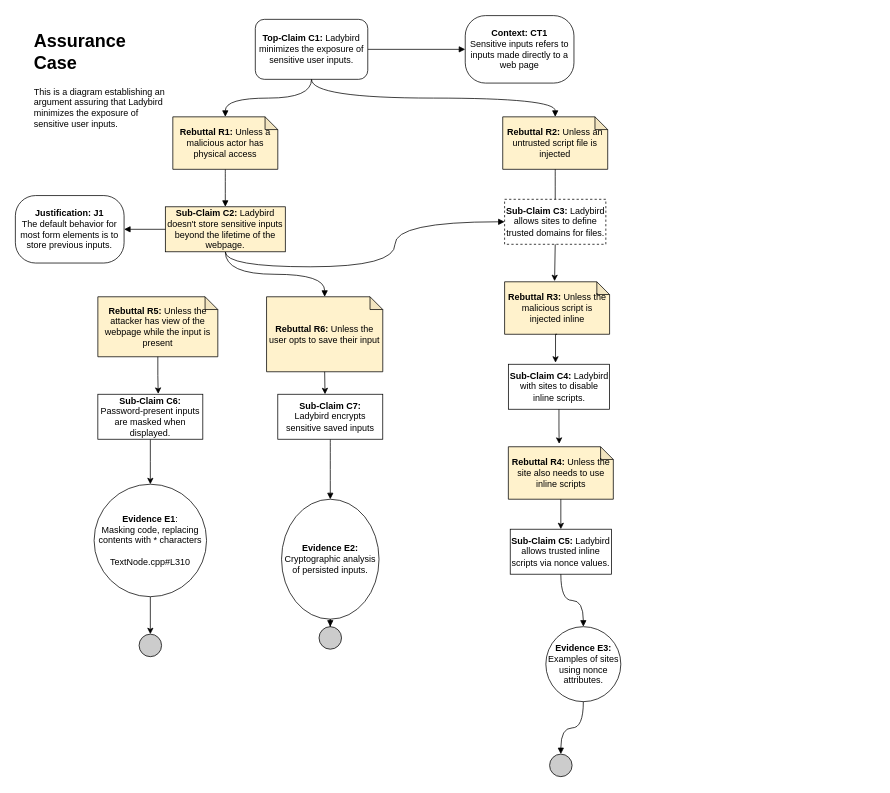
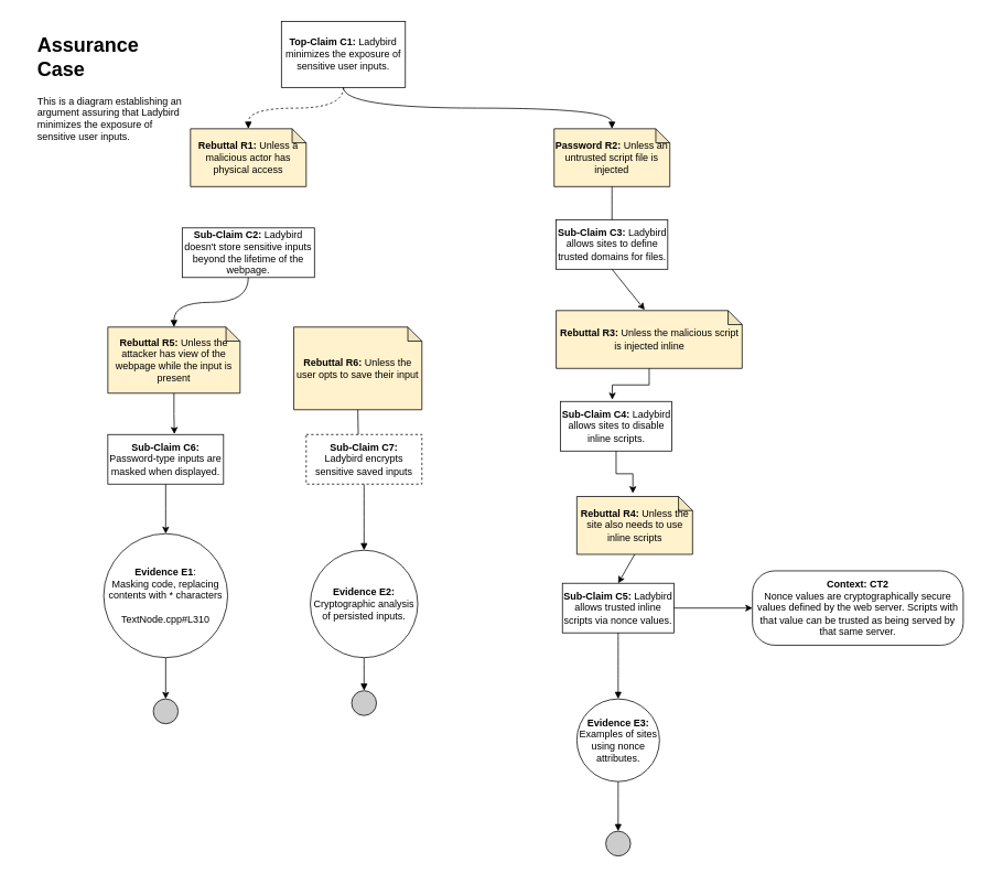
- <mxCell id="5" value="&lt;b&gt;Top-Claim C1:&amp;nbsp;&lt;/b&gt;Ladybird minimizes the exposure of sensitive user inputs." style="whiteSpace=wrap;html=1;rounded=1;" parent="1" vertex="1"><mxGeometry x="340" y="25" width="150" height="80" as="geometry" /></mxCell>
+ <mxCell id="5" value="&lt;b&gt;Top-Claim C1:&amp;nbsp;&lt;/b&gt;Ladybird minimizes the exposure of sensitive user inputs." style="rounded=0;whiteSpace=wrap;html=1;" parent="1" vertex="1"><mxGeometry x="340" y="25" width="150" height="80" as="geometry" /></mxCell>
- <mxCell id="3" style="edgeStyle=orthogonalEdgeStyle;rounded=0;orthogonalLoop=1;jettySize=auto;html=1;exitX=1;exitY=0.5;exitDx=0;exitDy=0;entryX=0;entryY=0.5;entryDx=0;entryDy=0;endArrow=block;endFill=1;" parent="1" source="5" target="6" edge="1"><mxGeometry relative="1" as="geometry" /></mxCell>
- <mxCell id="6" value="&lt;b&gt;Context: CT1&lt;/b&gt;&lt;br&gt;Sensitive inputs refers to inputs made directly to a web page" style="rounded=1;whiteSpace=wrap;html=1;arcSize=30;" parent="1" vertex="1"><mxGeometry x="620" y="20" width="145" height="90" as="geometry" /></mxCell>
- <mxCell id="4" value="" style="edgeStyle=orthogonalEdgeStyle;rounded=0;orthogonalLoop=1;jettySize=auto;html=1;endArrow=block;endFill=1;curved=1;" parent="1" source="5" target="8" edge="1"><mxGeometry relative="1" as="geometry" /></mxCell>
+ <mxCell id="4" value="" style="edgeStyle=orthogonalEdgeStyle;rounded=0;orthogonalLoop=1;jettySize=auto;html=1;endArrow=block;endFill=1;curved=1;dashed=1;" parent="1" source="5" target="8" edge="1"><mxGeometry relative="1" as="geometry" /></mxCell>
- <mxCell id="24" value="&lt;b&gt;Rebuttal R2:&lt;/b&gt; Unless an untrusted script file is injected" style="shape=note;whiteSpace=wrap;html=1;backgroundOutline=1;darkOpacity=0.05;size=17;fillColor=#FFF2CC;" parent="1" vertex="1"><mxGeometry x="670" y="155" width="140" height="70" as="geometry" /></mxCell>
+ <mxCell id="24" value="&lt;b&gt;Password R2:&lt;/b&gt; Unless an untrusted script file is injected" style="shape=note;whiteSpace=wrap;html=1;backgroundOutline=1;darkOpacity=0.05;size=17;fillColor=#FFF2CC;" parent="1" vertex="1"><mxGeometry x="670" y="155" width="140" height="70" as="geometry" /></mxCell>
- <mxCell id="7" style="edgeStyle=orthogonalEdgeStyle;curved=1;rounded=0;orthogonalLoop=1;jettySize=auto;html=1;endArrow=block;endFill=1;" parent="1" source="8" target="11" edge="1"><mxGeometry relative="1" as="geometry" /></mxCell>
- <mxCell id="26" value="&lt;b&gt;Sub-Claim C3:&amp;nbsp;&lt;/b&gt;Ladybird allows sites to define trusted domains for files." style="rounded=0;whiteSpace=wrap;html=1;dashed=1;" parent="1" vertex="1"><mxGeometry x="672.5" y="265" width="135" height="60" as="geometry" /></mxCell>
+ <mxCell id="26" value="&lt;b&gt;Sub-Claim C3:&amp;nbsp;&lt;/b&gt;Ladybird allows sites to define trusted domains for files." style="rounded=0;whiteSpace=wrap;html=1;" parent="1" vertex="1"><mxGeometry x="672.5" y="265" width="135" height="60" as="geometry" /></mxCell>
- <mxCell id="38" value="&lt;div&gt;&lt;b&gt;Justification: J1&lt;/b&gt;&lt;/div&gt;&lt;div&gt;The default behavior for most form elements is to store previous inputs.&lt;/div&gt;" style="rounded=1;whiteSpace=wrap;html=1;arcSize=30;" parent="1" vertex="1"><mxGeometry y="260" width="145" height="90" as="geometry" x="20" /></mxCell>
- <mxCell id="39" style="edgeStyle=orthogonalEdgeStyle;rounded=0;orthogonalLoop=1;jettySize=auto;html=1;entryX=1;entryY=0.5;entryDx=0;entryDy=0;endArrow=block;endFill=1;exitX=0;exitY=0.5;exitDx=0;exitDy=0;" parent="1" source="11" target="38" edge="1"><mxGeometry relative="1" as="geometry"><mxPoint x="200" y="265" as="sourcePoint" /><mxPoint x="320" y="305" as="targetPoint" /></mxGeometry></mxCell>
- <mxCell id="11" value="&lt;b&gt;Sub-Claim C2: &lt;/b&gt;Ladybird doesn't store sensitive inputs beyond the lifetime of the webpage." style="rounded=0;whiteSpace=wrap;html=1;fillColor=#fff2cc;" parent="1" vertex="1"><mxGeometry x="220" y="275" width="160" height="60" as="geometry" /></mxCell>
+ <mxCell id="11" value="&lt;b&gt;Sub-Claim C2: &lt;/b&gt;Ladybird doesn't store sensitive inputs beyond the lifetime of the webpage." style="rounded=0;whiteSpace=wrap;html=1;" parent="1" vertex="1"><mxGeometry x="220" y="275" width="160" height="60" as="geometry" /></mxCell>
- <mxCell id="9" style="edgeStyle=orthogonalEdgeStyle;curved=1;rounded=0;orthogonalLoop=1;jettySize=auto;html=1;exitX=0.5;exitY=1;exitDx=0;exitDy=0;endArrow=block;endFill=1;" parent="1" source="11" target="26" edge="1"><mxGeometry relative="1" as="geometry" /></mxCell>
+ <mxCell id="9" style="edgeStyle=orthogonalEdgeStyle;curved=1;rounded=0;orthogonalLoop=1;jettySize=auto;html=1;exitX=0.5;exitY=1;exitDx=0;exitDy=0;entryX=0.5;entryY=0;entryDx=0;entryDy=0;entryPerimeter=0;endArrow=block;endFill=1;" parent="1" source="11" target="12" edge="1"><mxGeometry relative="1" as="geometry" /></mxCell>
- <mxCell id="10" style="edgeStyle=orthogonalEdgeStyle;curved=1;rounded=0;orthogonalLoop=1;jettySize=auto;html=1;exitX=0.5;exitY=1;exitDx=0;exitDy=0;entryX=0.5;entryY=0;entryDx=0;entryDy=0;entryPerimeter=0;endArrow=block;endFill=1;" parent="1" source="11" target="13" edge="1"><mxGeometry relative="1" as="geometry" /></mxCell>
- <mxCell id="28" value="&lt;b&gt;Rebuttal R3: &lt;/b&gt;Unless the malicious script is injected inline" style="shape=note;whiteSpace=wrap;html=1;backgroundOutline=1;darkOpacity=0.05;size=17;fillColor=#FFF2CC;" parent="1" vertex="1"><mxGeometry x="672.5" y="375" width="140" height="70" as="geometry" /></mxCell>
+ <mxCell id="28" value="&lt;b&gt;Rebuttal R3: &lt;/b&gt;Unless the malicious script is injected inline" style="shape=note;whiteSpace=wrap;html=1;backgroundOutline=1;darkOpacity=0.05;size=17;fillColor=#FFF2CC;" parent="1" vertex="1"><mxGeometry x="672.5" y="375" width="225" height="70" as="geometry" /></mxCell>
- <mxCell id="43" style="edgeStyle=orthogonalEdgeStyle;rounded=0;orthogonalLoop=1;jettySize=auto;html=1;exitX=0.5;exitY=1;exitDx=0;exitDy=0;exitPerimeter=0;entryX=0.45;entryY=0;entryDx=0;entryDy=0;entryPerimeter=0;" edge="1" parent="1" source="13" target="17"><mxGeometry relative="1" as="geometry" /></mxCell>
+ <mxCell id="43" style="edgeStyle=orthogonalEdgeStyle;rounded=0;orthogonalLoop=1;jettySize=auto;html=1;exitX=0.5;exitY=1;exitDx=0;exitDy=0;exitPerimeter=0;entryX=0.45;entryY=0;entryDx=0;entryDy=0;entryPerimeter=0;endArrow=none;" edge="1" parent="1" source="13" target="17"><mxGeometry relative="1" as="geometry" /></mxCell>
- <mxCell id="30" value="&lt;b&gt;Sub-Claim C4:&amp;nbsp;&lt;/b&gt;Ladybird with sites to disable inline scripts." style="rounded=0;whiteSpace=wrap;html=1;" parent="1" vertex="1"><mxGeometry x="677.5" y="485" width="135" height="60" as="geometry" /></mxCell>
+ <mxCell id="30" value="&lt;b&gt;Sub-Claim C4:&amp;nbsp;&lt;/b&gt;Ladybird allows sites to disable inline scripts." style="rounded=0;whiteSpace=wrap;html=1;" parent="1" vertex="1"><mxGeometry x="677.5" y="485" width="135" height="60" as="geometry" /></mxCell>
- <mxCell id="15" value="&lt;div&gt;&lt;b&gt;Sub-Claim C6:&lt;/b&gt;&lt;/div&gt;&lt;div&gt;Password-present inputs are masked when displayed.&lt;/div&gt;" style="rounded=0;whiteSpace=wrap;html=1;" parent="1" vertex="1"><mxGeometry x="130" y="525" width="140" height="60" as="geometry" /></mxCell>
+ <mxCell id="15" value="&lt;div&gt;&lt;b&gt;Sub-Claim C6:&lt;/b&gt;&lt;/div&gt;&lt;div&gt;Password-type inputs are masked when displayed.&lt;/div&gt;" style="rounded=0;whiteSpace=wrap;html=1;" parent="1" vertex="1"><mxGeometry x="130" y="525" width="140" height="60" as="geometry" /></mxCell>
- <mxCell id="17" value="&lt;div&gt;&lt;b&gt;Sub-Claim C7:&lt;/b&gt;&lt;/div&gt;&lt;div&gt;Ladybird encrypts sensitive saved inputs&lt;/div&gt;" style="rounded=0;whiteSpace=wrap;html=1;" parent="1" vertex="1"><mxGeometry x="370" y="525" width="140" height="60" as="geometry" /></mxCell>
+ <mxCell id="17" value="&lt;div&gt;&lt;b&gt;Sub-Claim C7:&lt;/b&gt;&lt;/div&gt;&lt;div&gt;Ladybird encrypts sensitive saved inputs&lt;/div&gt;" style="rounded=0;whiteSpace=wrap;html=1;dashed=1;" parent="1" vertex="1"><mxGeometry x="370" y="525" width="140" height="60" as="geometry" /></mxCell>
- <mxCell id="31" value="&lt;b&gt;Rebuttal R4: &lt;/b&gt;Unless the site also needs to use inline scripts" style="shape=note;whiteSpace=wrap;html=1;backgroundOutline=1;darkOpacity=0.05;size=17;fillColor=#FFF2CC;" parent="1" vertex="1"><mxGeometry x="677.5" y="595" width="140" height="70" as="geometry" /></mxCell>
+ <mxCell id="31" value="&lt;b&gt;Rebuttal R4: &lt;/b&gt;Unless the site also needs to use inline scripts" style="shape=note;whiteSpace=wrap;html=1;backgroundOutline=1;darkOpacity=0.05;size=17;fillColor=#FFF2CC;" parent="1" vertex="1"><mxGeometry x="697.5" y="600" width="140" height="70" as="geometry" /></mxCell>
+ <mxCell id="35" value="" style="endArrow=classic;html=1;rounded=0;exitX=1;exitY=0.5;exitDx=0;exitDy=0;entryX=0;entryY=0.5;entryDx=0;entryDy=0;" parent="1" source="32" target="34" edge="1"><mxGeometry width="50" height="50" relative="1" as="geometry"><mxPoint x="870" y="665" as="sourcePoint" /><mxPoint x="870" y="725" as="targetPoint" /></mxGeometry></mxCell>
+ <mxCell id="34" value="&lt;div&gt;&lt;b&gt;Context: CT2&lt;/b&gt;&lt;/div&gt;&lt;div&gt;Nonce values are cryptographically secure values defined by the web server. Scripts with that value can be trusted as being served by that same server.&lt;/div&gt;" style="rounded=1;whiteSpace=wrap;html=1;arcSize=30;" parent="1" vertex="1"><mxGeometry x="910" y="690" width="255" height="90" as="geometry" /></mxCell>
- <mxCell id="22" value="&lt;div&gt;&lt;b&gt;Evidence E2: &lt;/b&gt;Cryptographic analysis of persisted inputs.&lt;/div&gt;" style="ellipse;whiteSpace=wrap;html=1;aspect=fixed;fillColor=#ffffff;rounded=0;" parent="1" vertex="1"><mxGeometry x="375" y="665" width="130" height="160" as="geometry" /></mxCell>
+ <mxCell id="22" value="&lt;div&gt;&lt;b&gt;Evidence E2: &lt;/b&gt;Cryptographic analysis of persisted inputs.&lt;/div&gt;" style="ellipse;whiteSpace=wrap;html=1;aspect=fixed;fillColor=#ffffff;rounded=0;" parent="1" vertex="1"><mxGeometry x="375" y="665" width="130" height="130" as="geometry" /></mxCell>
- <mxCell id="36" value="&lt;b&gt;Evidence E3: &lt;/b&gt;Examples of sites using nonce attributes." style="ellipse;whiteSpace=wrap;html=1;aspect=fixed;fillColor=#ffffff;rounded=0;" parent="1" vertex="1"><mxGeometry x="727.5" y="835" width="100" height="100" as="geometry" /></mxCell>
+ <mxCell id="36" value="&lt;b&gt;Evidence E3: &lt;/b&gt;Examples of sites using nonce attributes." style="ellipse;whiteSpace=wrap;html=1;aspect=fixed;fillColor=#ffffff;rounded=0;" parent="1" vertex="1"><mxGeometry x="697.5" y="845" width="100" height="100" as="geometry" /></mxCell>
